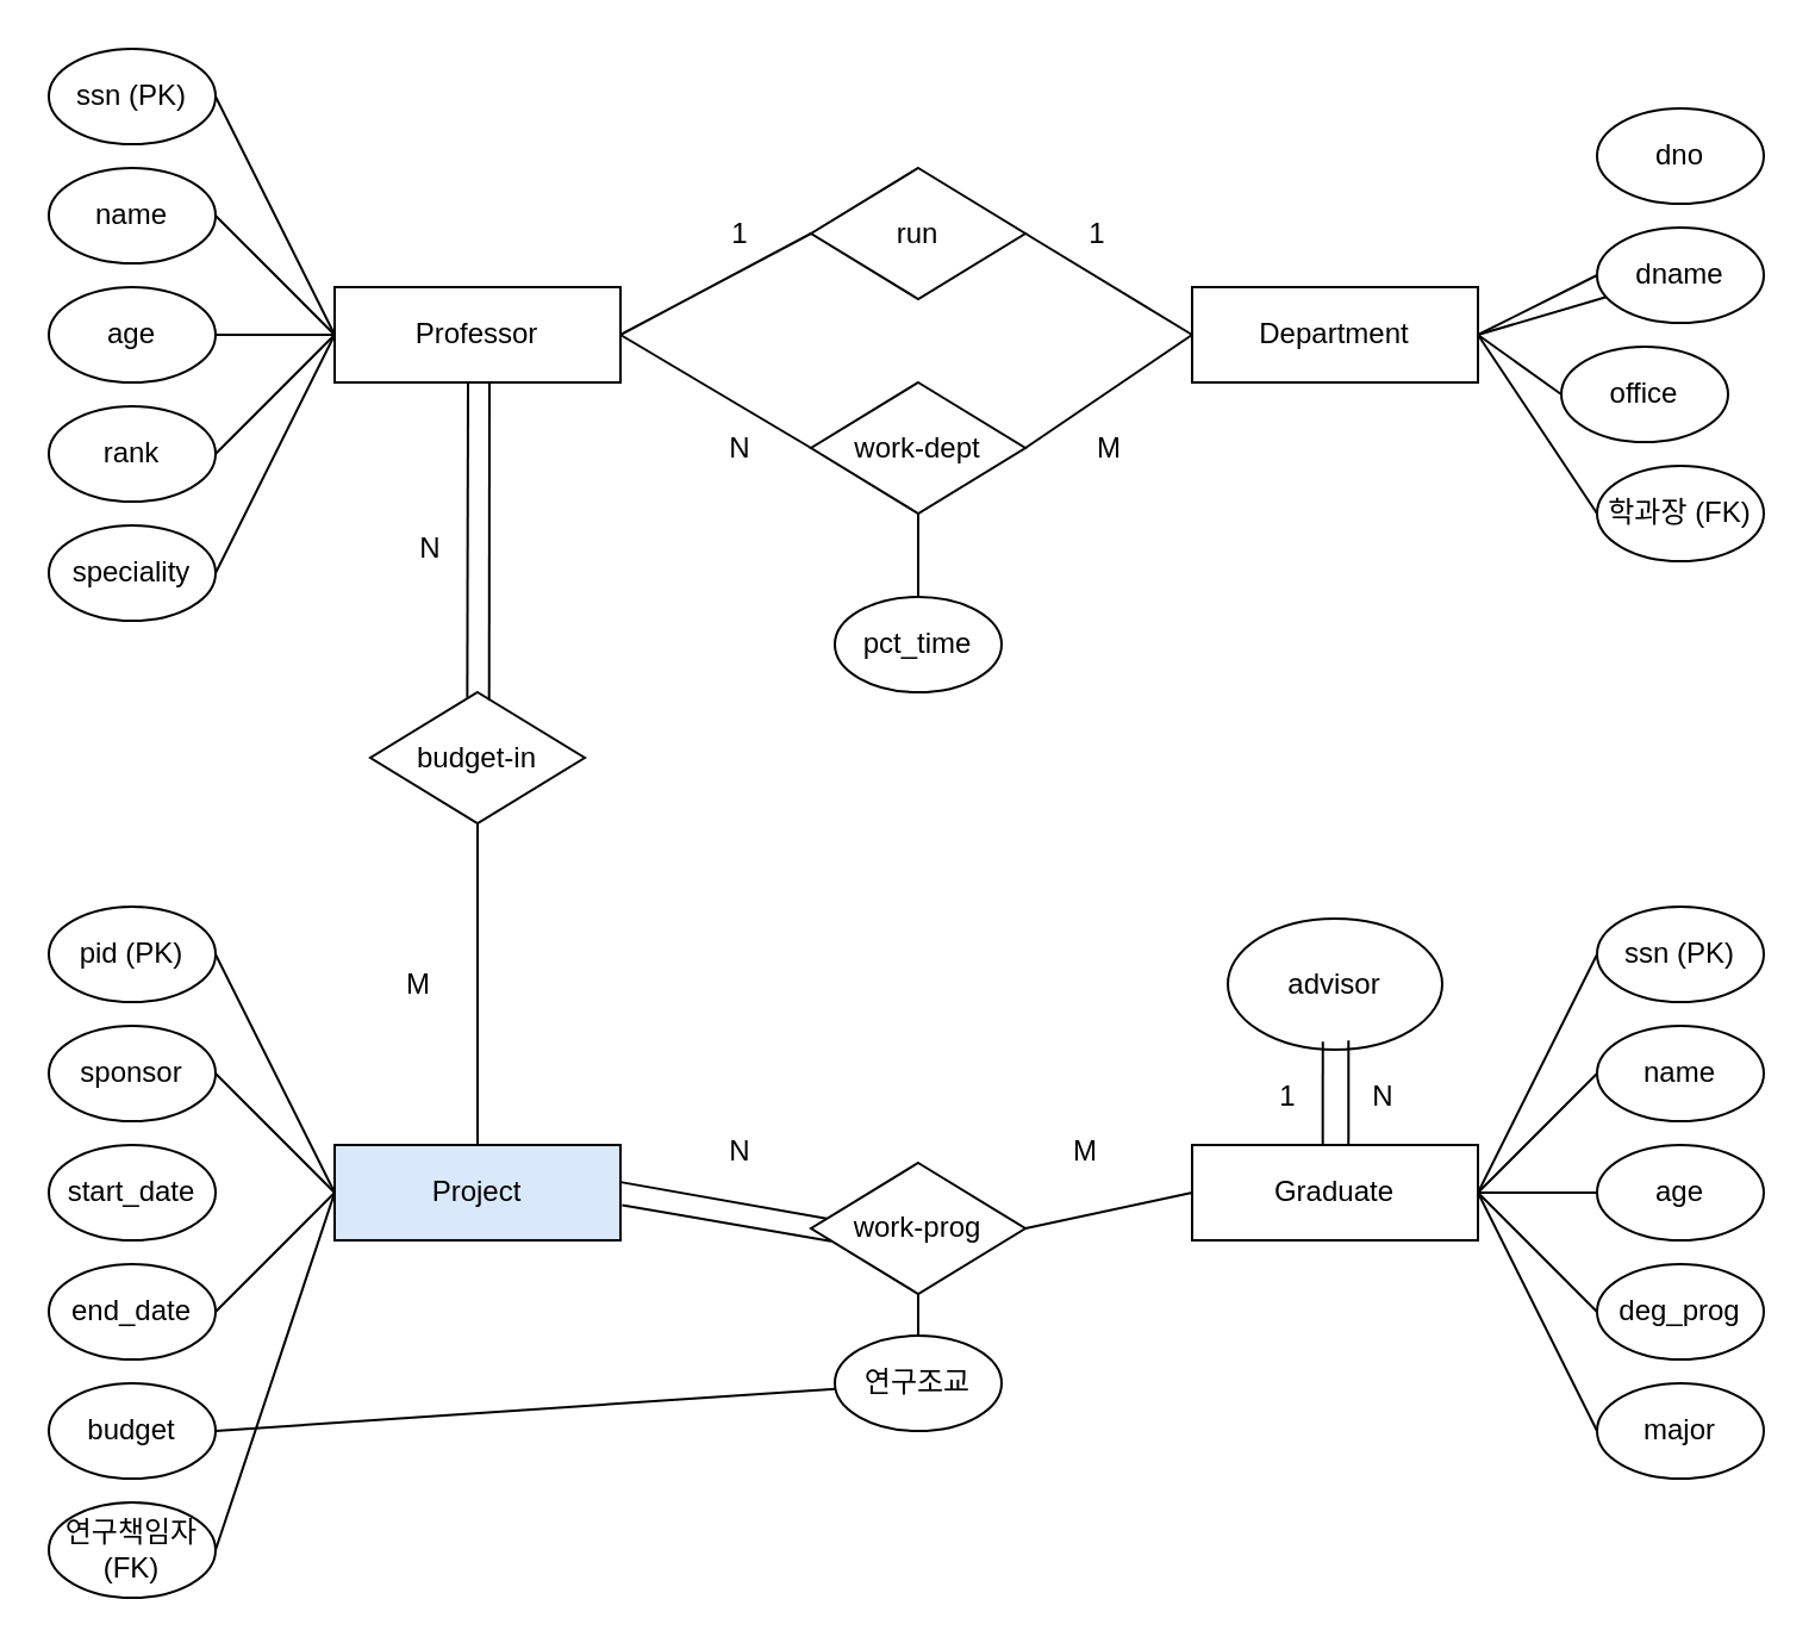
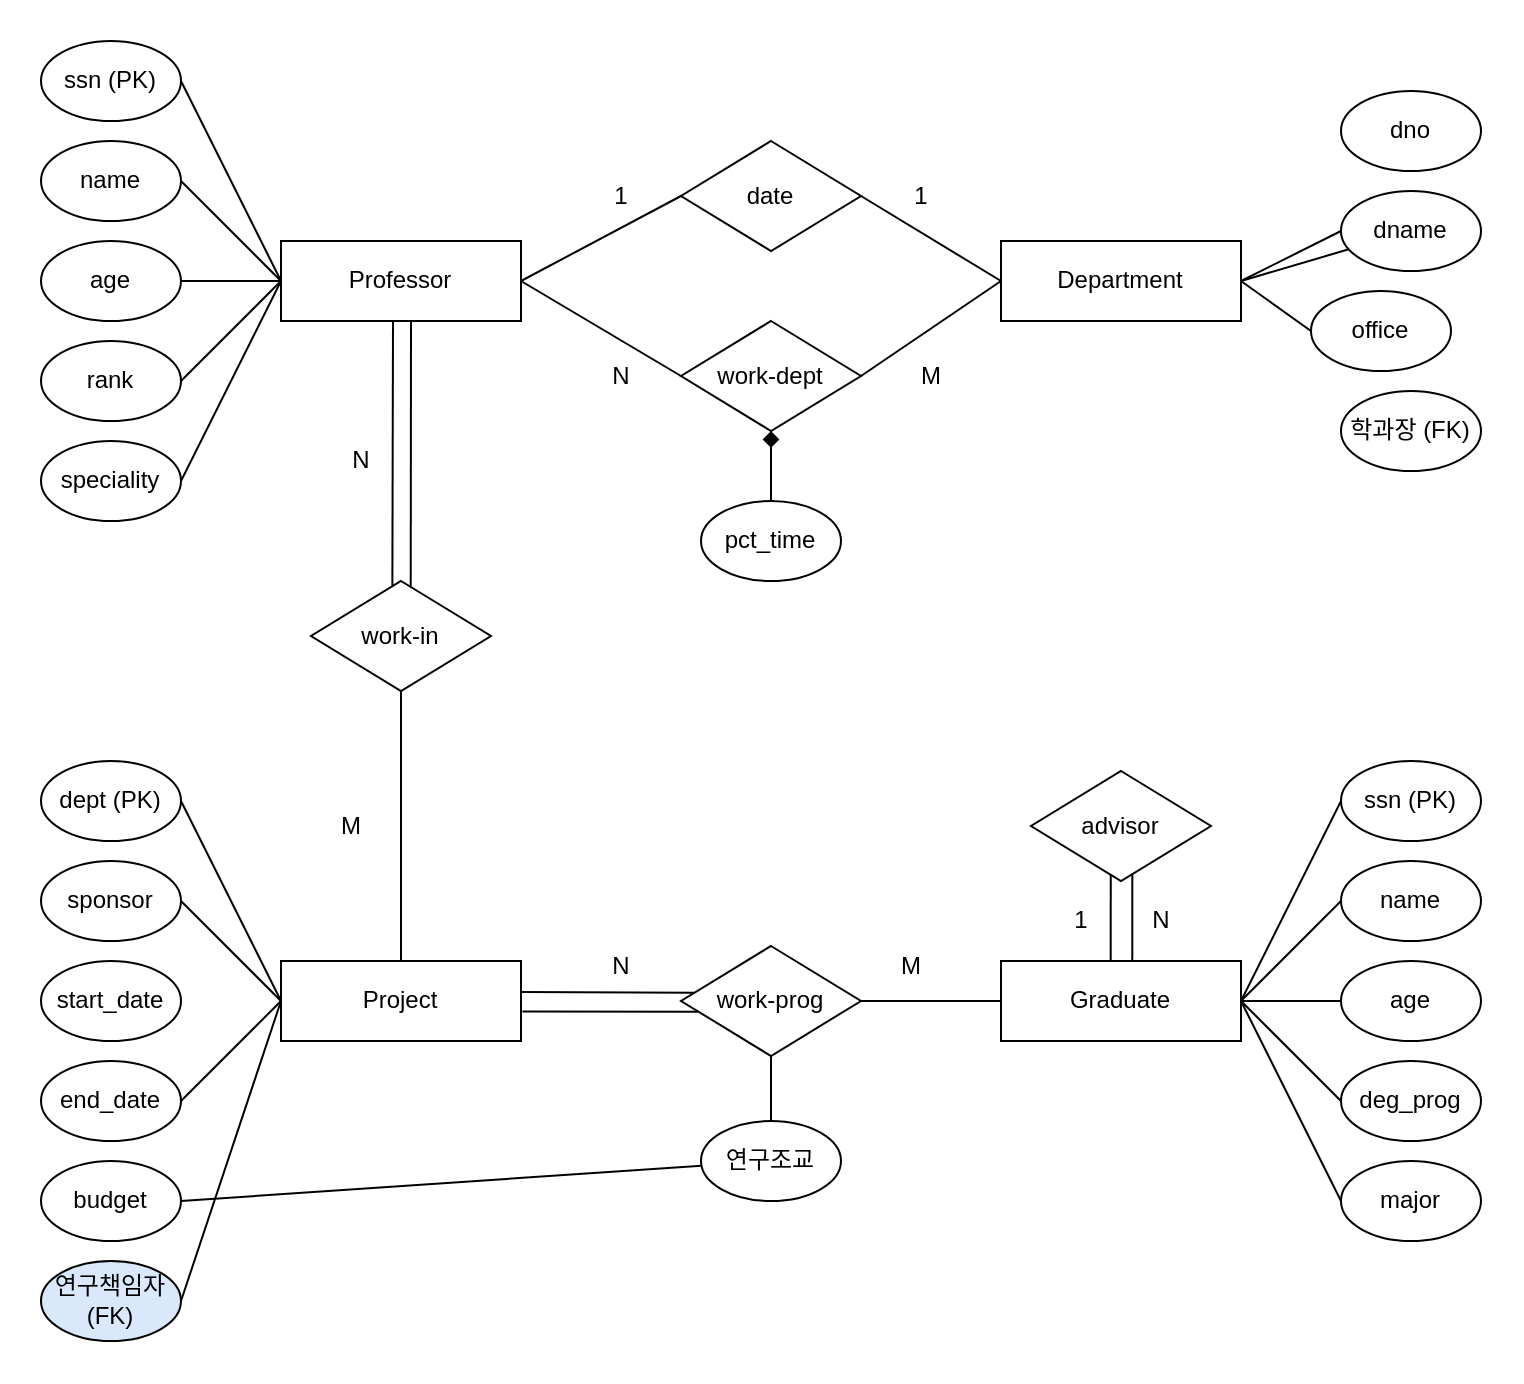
- <mxCell id="8" value="run" style="rhombus;whiteSpace=wrap;html=1;" parent="1" vertex="1"><mxGeometry x="340" y="70" width="90" height="55" as="geometry" /></mxCell>
+ <mxCell id="8" value="date" style="rhombus;whiteSpace=wrap;html=1;" parent="1" vertex="1"><mxGeometry x="340" y="70" width="90" height="55" as="geometry" /></mxCell>
- <mxCell id="43" value="" style="endArrow=none;html=1;exitX=1;exitY=0.5;exitDx=0;exitDy=0;entryX=0;entryY=0.5;entryDx=0;entryDy=0;" parent="1" source="13" target="12" edge="1"><mxGeometry width="50" height="50" relative="1" as="geometry"><mxPoint x="630" y="250" as="sourcePoint" /><mxPoint x="680" y="200" as="targetPoint" /></mxGeometry></mxCell>
- <mxCell id="62" value="" style="endArrow=none;html=1;entryX=0.5;entryY=1;entryDx=0;entryDy=0;exitX=0.5;exitY=0;exitDx=0;exitDy=0;" parent="1" source="63" target="30" edge="1"><mxGeometry width="50" height="50" relative="1" as="geometry"><mxPoint x="385" y="250" as="sourcePoint" /><mxPoint x="420" y="220" as="targetPoint" /></mxGeometry></mxCell>
+ <mxCell id="62" value="" style="endArrow=diamond;html=1;entryX=0.5;entryY=1;entryDx=0;entryDy=0;exitX=0.5;exitY=0;exitDx=0;exitDy=0;" parent="1" source="63" target="30" edge="1"><mxGeometry width="50" height="50" relative="1" as="geometry"><mxPoint x="385" y="250" as="sourcePoint" /><mxPoint x="420" y="220" as="targetPoint" /></mxGeometry></mxCell>
- <mxCell id="14" value="budget-in" style="rhombus;whiteSpace=wrap;html=1;" parent="1" vertex="1"><mxGeometry x="155" y="290" width="90" height="55" as="geometry" /></mxCell>
+ <mxCell id="14" value="work-in" style="rhombus;whiteSpace=wrap;html=1;" parent="1" vertex="1"><mxGeometry x="155" y="290" width="90" height="55" as="geometry" /></mxCell>
- <mxCell id="15" value="pid (PK)" style="ellipse;whiteSpace=wrap;html=1;" parent="1" vertex="1"><mxGeometry x="20" y="380" width="70" height="40" as="geometry" /></mxCell>
+ <mxCell id="15" value="dept (PK)" style="ellipse;whiteSpace=wrap;html=1;" parent="1" vertex="1"><mxGeometry x="20" y="380" width="70" height="40" as="geometry" /></mxCell>
- <mxCell id="29" value="advisor" style="ellipse;whiteSpace=wrap;html=1;" parent="1" vertex="1"><mxGeometry x="515" y="385" width="90" height="55" as="geometry" /></mxCell>
+ <mxCell id="29" value="advisor" style="rhombus;whiteSpace=wrap;html=1;" parent="1" vertex="1"><mxGeometry x="515" y="385" width="90" height="55" as="geometry" /></mxCell>
- <mxCell id="20" value="Project" style="rounded=0;whiteSpace=wrap;html=1;fillColor=#dae8fc;" parent="1" vertex="1"><mxGeometry x="140" y="480" width="120" height="40" as="geometry" /></mxCell>
+ <mxCell id="20" value="Project" style="rounded=0;whiteSpace=wrap;html=1;" parent="1" vertex="1"><mxGeometry x="140" y="480" width="120" height="40" as="geometry" /></mxCell>
- <mxCell id="22" value="work-prog" style="rhombus;whiteSpace=wrap;html=1;" parent="1" vertex="1"><mxGeometry x="340" y="487.5" width="90" height="55" as="geometry" /></mxCell>
+ <mxCell id="22" value="work-prog" style="rhombus;whiteSpace=wrap;html=1;" parent="1" vertex="1"><mxGeometry x="340" y="472.5" width="90" height="55" as="geometry" /></mxCell>
- <mxCell id="21" value="연구책임자(FK)" style="ellipse;whiteSpace=wrap;html=1;" parent="1" vertex="1"><mxGeometry x="20" y="630" width="70" height="40" as="geometry" /></mxCell>
+ <mxCell id="21" value="연구책임자(FK)" style="ellipse;whiteSpace=wrap;html=1;fillColor=#dae8fc;" parent="1" vertex="1"><mxGeometry x="20" y="630" width="70" height="40" as="geometry" /></mxCell>
